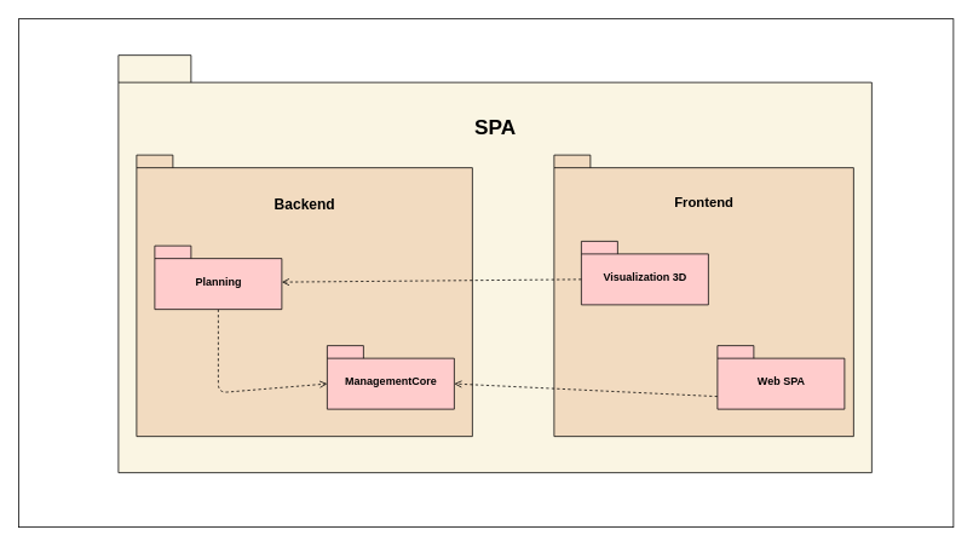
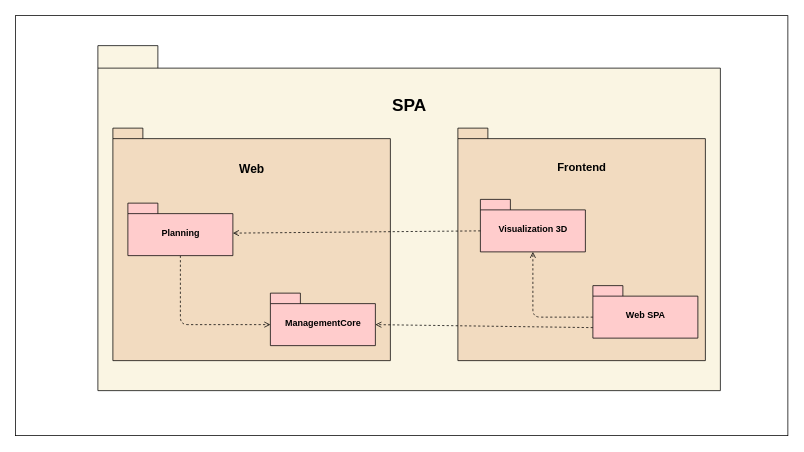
- <mxCell id="4" value="&lt;font style=&quot;font-size: 16px;&quot;&gt;Backend&lt;br&gt;&lt;br&gt;&lt;br&gt;&lt;br&gt;&lt;br&gt;&lt;br&gt;&lt;br&gt;&lt;br&gt;&lt;br&gt;&lt;br&gt;&lt;br&gt;&lt;br&gt;&lt;/font&gt;" style="shape=folder;fontStyle=1;spacingTop=10;tabWidth=40;tabHeight=14;tabPosition=left;html=1;fillColor=#F2DBC0;fontColor=#000000;strokeColor=#000000;" parent="1" vertex="1"><mxGeometry x="150" y="170" width="370" height="310" as="geometry" /></mxCell>
+ <mxCell id="4" value="&lt;font style=&quot;font-size: 16px;&quot;&gt;Web&lt;br&gt;&lt;br&gt;&lt;br&gt;&lt;br&gt;&lt;br&gt;&lt;br&gt;&lt;br&gt;&lt;br&gt;&lt;br&gt;&lt;br&gt;&lt;br&gt;&lt;br&gt;&lt;/font&gt;" style="shape=folder;fontStyle=1;spacingTop=10;tabWidth=40;tabHeight=14;tabPosition=left;html=1;fillColor=#F2DBC0;fontColor=#000000;strokeColor=#000000;" parent="1" vertex="1"><mxGeometry x="150" y="170" width="370" height="310" as="geometry" /></mxCell>
- <mxCell id="8" value="ManagementCore" style="shape=folder;fontStyle=1;spacingTop=10;tabWidth=40;tabHeight=14;tabPosition=left;html=1;fillColor=#FFCCCC;fontColor=#000000;strokeColor=#000000;" parent="1" vertex="1"><mxGeometry x="360" y="380" width="140" height="70" as="geometry" /></mxCell>
+ <mxCell id="8" value="ManagementCore" style="shape=folder;fontStyle=1;spacingTop=10;tabWidth=40;tabHeight=14;tabPosition=left;html=1;fillColor=#FFCCCC;fontColor=#000000;strokeColor=#000000;" parent="1" vertex="1"><mxGeometry x="360" y="390" width="140" height="70" as="geometry" /></mxCell>
+ <mxCell id="9" style="edgeStyle=none;html=1;exitX=0;exitY=0;exitDx=0;exitDy=42;exitPerimeter=0;entryX=0.5;entryY=1;entryDx=0;entryDy=0;entryPerimeter=0;dashed=1;strokeColor=#000000;fontColor=#000000;endArrow=open;endFill=0;" parent="1" source="11" target="12" edge="1"><mxGeometry relative="1" as="geometry"><Array as="points"><mxPoint x="710" y="422" /></Array></mxGeometry></mxCell>
